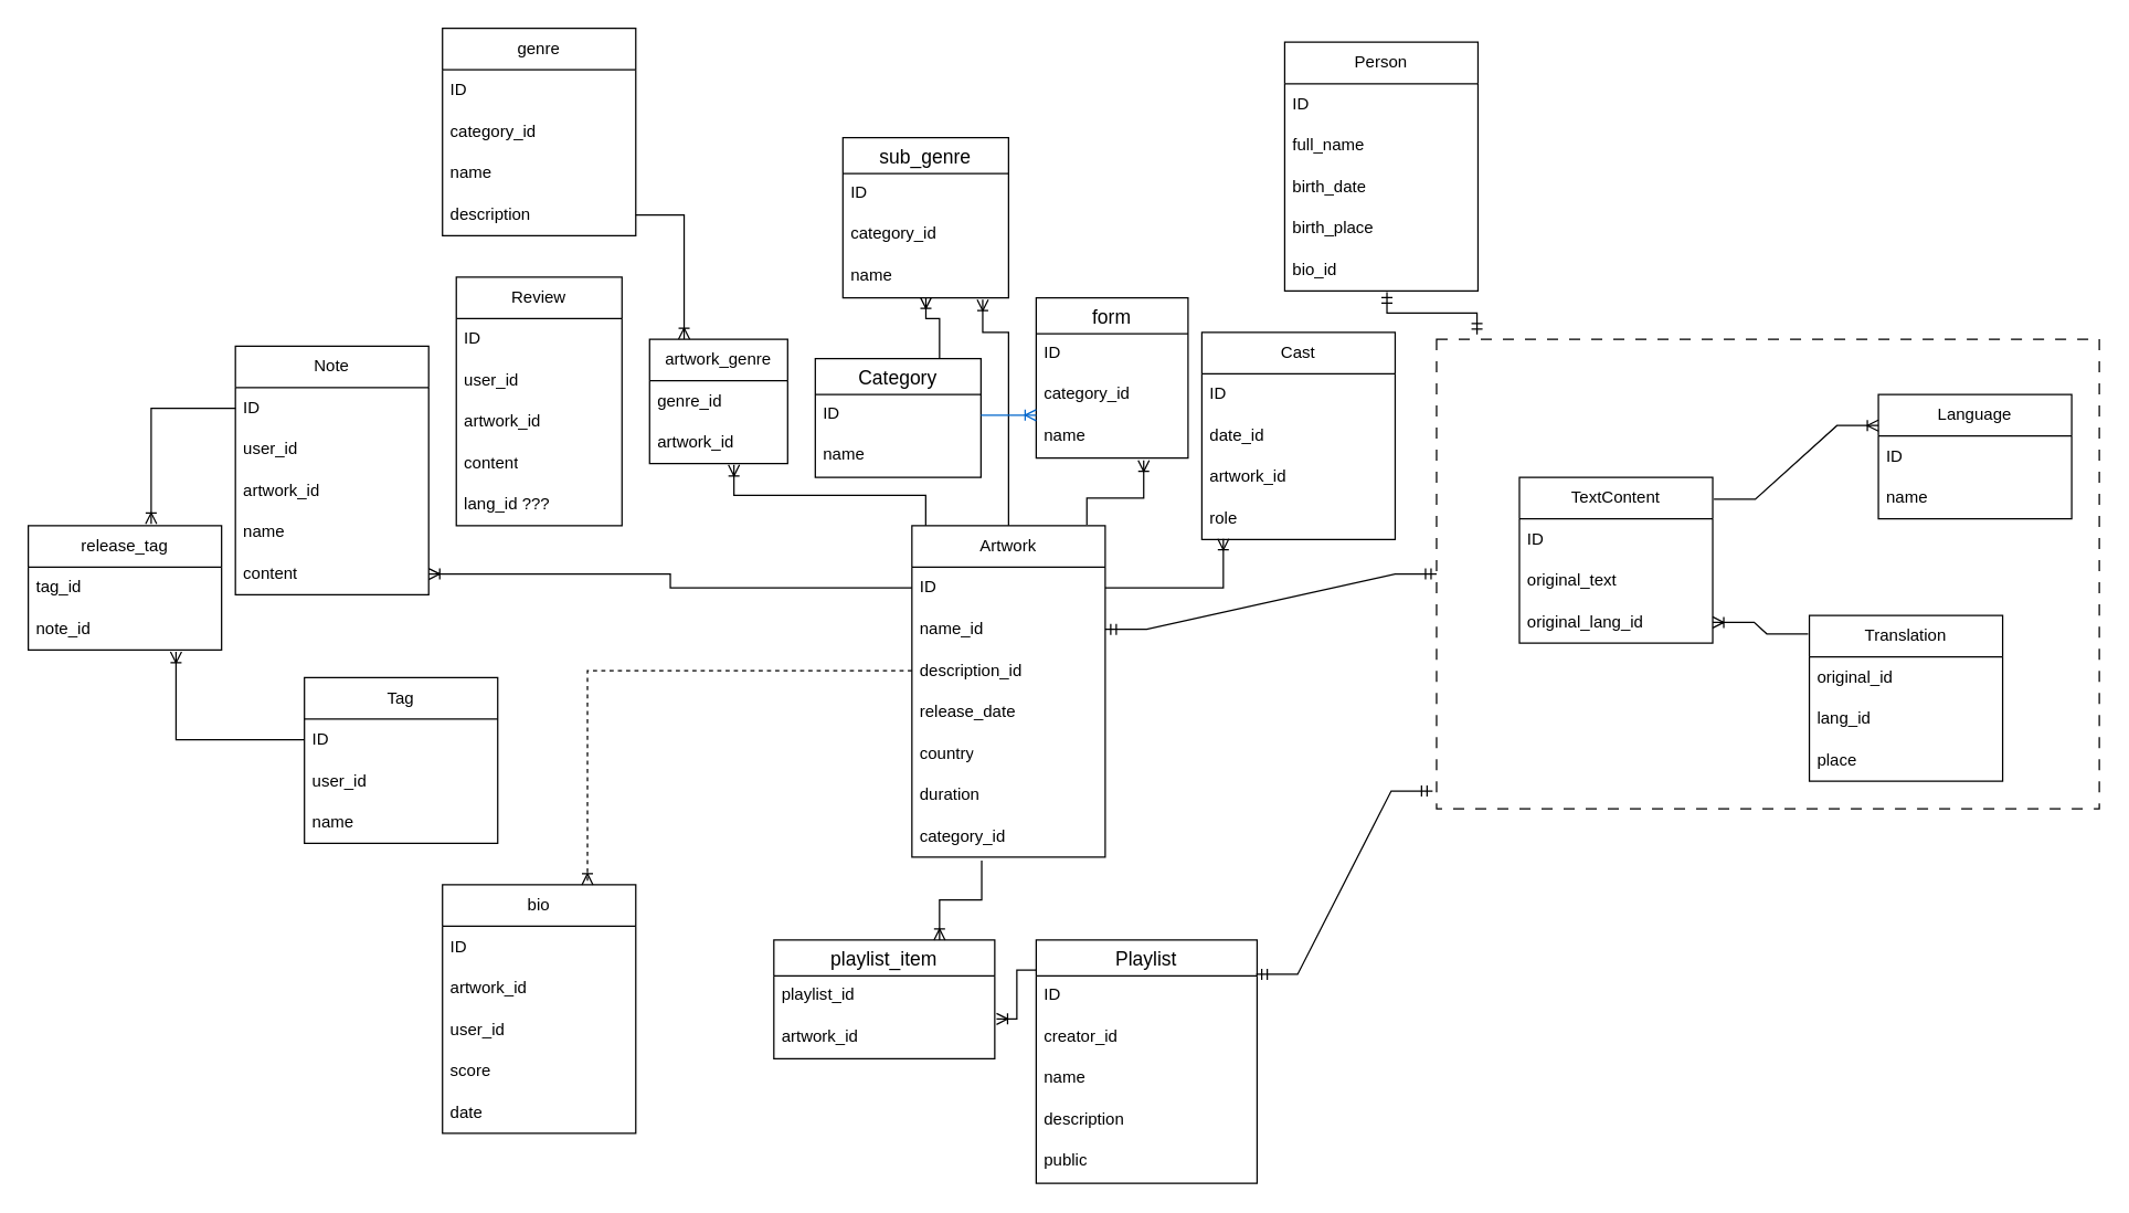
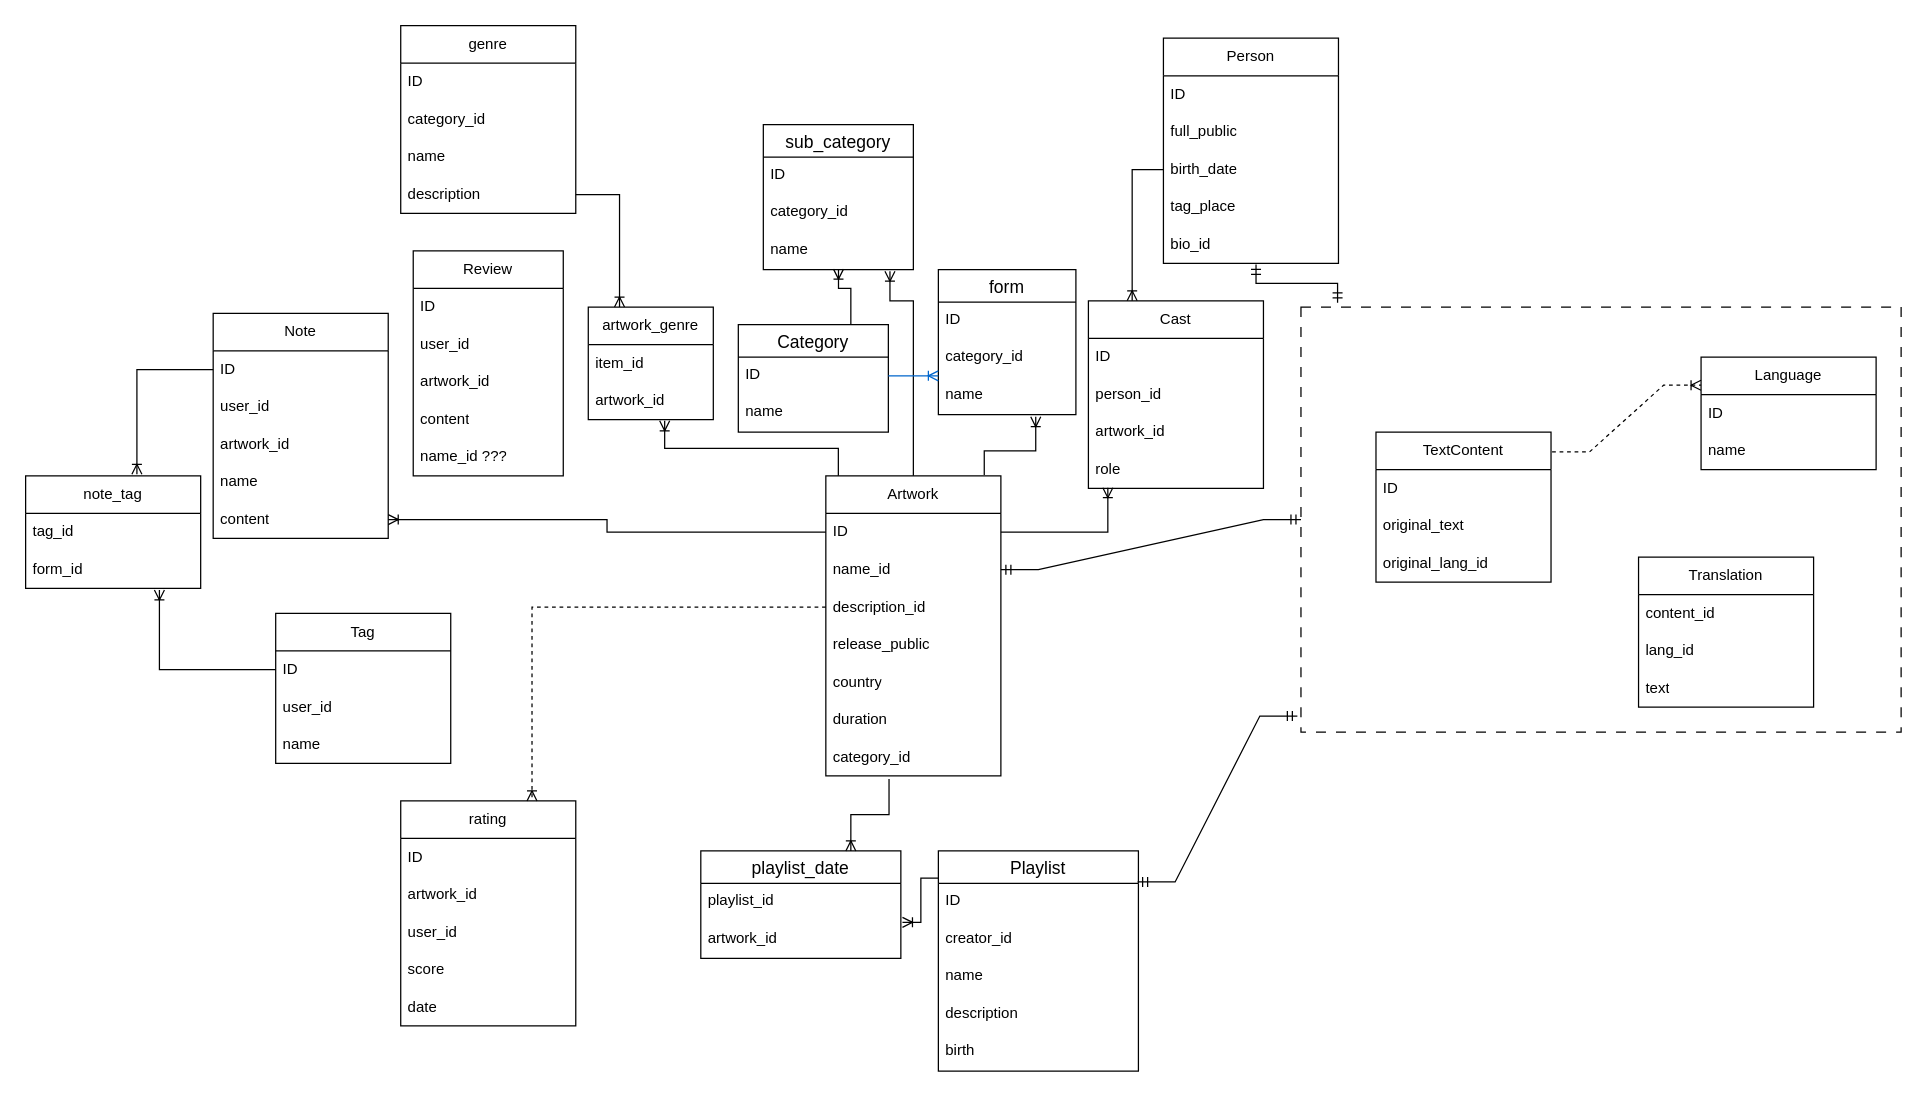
- <mxCell id="13" value="full_name" style="text;strokeColor=none;fillColor=none;align=left;verticalAlign=middle;spacingLeft=4;spacingRight=4;overflow=hidden;points=[[0,0.5],[1,0.5]];portConstraint=eastwest;rotatable=0;whiteSpace=wrap;html=1;" parent="11" vertex="1"><mxGeometry y="60" width="140" height="30" as="geometry" /></mxCell>
+ <mxCell id="13" value="full_public" style="text;strokeColor=none;fillColor=none;align=left;verticalAlign=middle;spacingLeft=4;spacingRight=4;overflow=hidden;points=[[0,0.5],[1,0.5]];portConstraint=eastwest;rotatable=0;whiteSpace=wrap;html=1;" parent="11" vertex="1"><mxGeometry y="60" width="140" height="30" as="geometry" /></mxCell>
- <mxCell id="97" value="sub_genre" style="swimlane;fontStyle=0;childLayout=stackLayout;horizontal=1;startSize=26;horizontalStack=0;resizeParent=1;resizeParentMax=0;resizeLast=0;collapsible=1;marginBottom=0;align=center;fontSize=14;" vertex="1" parent="1"><mxGeometry x="610" y="99" width="120" height="116" as="geometry" /></mxCell>
+ <mxCell id="97" value="sub_category" style="swimlane;fontStyle=0;childLayout=stackLayout;horizontal=1;startSize=26;horizontalStack=0;resizeParent=1;resizeParentMax=0;resizeLast=0;collapsible=1;marginBottom=0;align=center;fontSize=14;" vertex="1" parent="1"><mxGeometry x="610" y="99" width="120" height="116" as="geometry" /></mxCell>
- <mxCell id="15" value="birth_place" style="text;strokeColor=none;fillColor=none;align=left;verticalAlign=middle;spacingLeft=4;spacingRight=4;overflow=hidden;points=[[0,0.5],[1,0.5]];portConstraint=eastwest;rotatable=0;whiteSpace=wrap;html=1;" parent="11" vertex="1"><mxGeometry y="120" width="140" height="30" as="geometry" /></mxCell>
+ <mxCell id="15" value="tag_place" style="text;strokeColor=none;fillColor=none;align=left;verticalAlign=middle;spacingLeft=4;spacingRight=4;overflow=hidden;points=[[0,0.5],[1,0.5]];portConstraint=eastwest;rotatable=0;whiteSpace=wrap;html=1;" parent="11" vertex="1"><mxGeometry y="120" width="140" height="30" as="geometry" /></mxCell>
+ <mxCell id="81" value="" style="edgeStyle=elbowEdgeStyle;fontSize=12;html=1;endArrow=ERoneToMany;rounded=0;exitX=0;exitY=0.5;exitDx=0;exitDy=0;entryX=0.25;entryY=0;entryDx=0;entryDy=0;elbow=vertical;" parent="1" source="14" target="66" edge="1"><mxGeometry width="100" height="100" relative="1" as="geometry"><mxPoint x="635" y="380" as="sourcePoint" /><mxPoint x="472" y="321" as="targetPoint" /><Array as="points"><mxPoint x="880" y="135" /></Array></mxGeometry></mxCell>
- <mxCell id="89" value="genre_id" style="text;strokeColor=none;fillColor=none;align=left;verticalAlign=middle;spacingLeft=4;spacingRight=4;overflow=hidden;points=[[0,0.5],[1,0.5]];portConstraint=eastwest;rotatable=0;whiteSpace=wrap;html=1;" parent="88" vertex="1"><mxGeometry y="30" width="100" height="30" as="geometry" /></mxCell>
+ <mxCell id="89" value="item_id" style="text;strokeColor=none;fillColor=none;align=left;verticalAlign=middle;spacingLeft=4;spacingRight=4;overflow=hidden;points=[[0,0.5],[1,0.5]];portConstraint=eastwest;rotatable=0;whiteSpace=wrap;html=1;" parent="88" vertex="1"><mxGeometry y="30" width="100" height="30" as="geometry" /></mxCell>
- <mxCell id="68" value="date_id" style="text;strokeColor=none;fillColor=none;align=left;verticalAlign=middle;spacingLeft=4;spacingRight=4;overflow=hidden;points=[[0,0.5],[1,0.5]];portConstraint=eastwest;rotatable=0;whiteSpace=wrap;html=1;" parent="66" vertex="1"><mxGeometry y="60" width="140" height="30" as="geometry" /></mxCell>
+ <mxCell id="68" value="person_id" style="text;strokeColor=none;fillColor=none;align=left;verticalAlign=middle;spacingLeft=4;spacingRight=4;overflow=hidden;points=[[0,0.5],[1,0.5]];portConstraint=eastwest;rotatable=0;whiteSpace=wrap;html=1;" parent="66" vertex="1"><mxGeometry y="60" width="140" height="30" as="geometry" /></mxCell>
- <mxCell id="30" value="" style="edgeStyle=entityRelationEdgeStyle;fontSize=12;html=1;endArrow=ERoneToMany;rounded=0;exitX=1.006;exitY=0.132;exitDx=0;exitDy=0;exitPerimeter=0;entryX=0;entryY=0.25;entryDx=0;entryDy=0;" parent="1" source="17" target="21" edge="1"><mxGeometry width="100" height="100" relative="1" as="geometry"><mxPoint x="1260" y="545" as="sourcePoint" /><mxPoint x="1290" y="405" as="targetPoint" /></mxGeometry></mxCell>
+ <mxCell id="30" value="" style="edgeStyle=entityRelationEdgeStyle;fontSize=12;html=1;endArrow=ERoneToMany;rounded=0;exitX=1.006;exitY=0.132;exitDx=0;exitDy=0;exitPerimeter=0;entryX=0;entryY=0.25;entryDx=0;entryDy=0;dashed=1;" parent="1" source="17" target="21" edge="1"><mxGeometry width="100" height="100" relative="1" as="geometry"><mxPoint x="1260" y="545" as="sourcePoint" /><mxPoint x="1290" y="405" as="targetPoint" /></mxGeometry></mxCell>
- <mxCell id="49" value="lang_id ???" style="text;strokeColor=none;fillColor=none;align=left;verticalAlign=middle;spacingLeft=4;spacingRight=4;overflow=hidden;points=[[0,0.5],[1,0.5]];portConstraint=eastwest;rotatable=0;whiteSpace=wrap;html=1;" parent="44" vertex="1"><mxGeometry y="150" width="120" height="30" as="geometry" /></mxCell>
+ <mxCell id="49" value="name_id ???" style="text;strokeColor=none;fillColor=none;align=left;verticalAlign=middle;spacingLeft=4;spacingRight=4;overflow=hidden;points=[[0,0.5],[1,0.5]];portConstraint=eastwest;rotatable=0;whiteSpace=wrap;html=1;" parent="44" vertex="1"><mxGeometry y="150" width="120" height="30" as="geometry" /></mxCell>
- <mxCell id="60" value="release_tag" style="swimlane;fontStyle=0;childLayout=stackLayout;horizontal=1;startSize=30;horizontalStack=0;resizeParent=1;resizeParentMax=0;resizeLast=0;collapsible=1;marginBottom=0;whiteSpace=wrap;html=1;" parent="1" vertex="1"><mxGeometry x="20" y="380" width="140" height="90" as="geometry" /></mxCell>
+ <mxCell id="60" value="note_tag" style="swimlane;fontStyle=0;childLayout=stackLayout;horizontal=1;startSize=30;horizontalStack=0;resizeParent=1;resizeParentMax=0;resizeLast=0;collapsible=1;marginBottom=0;whiteSpace=wrap;html=1;" parent="1" vertex="1"><mxGeometry x="20" y="380" width="140" height="90" as="geometry" /></mxCell>
- <mxCell id="62" value="note_id" style="text;strokeColor=none;fillColor=none;align=left;verticalAlign=middle;spacingLeft=4;spacingRight=4;overflow=hidden;points=[[0,0.5],[1,0.5]];portConstraint=eastwest;rotatable=0;whiteSpace=wrap;html=1;" parent="60" vertex="1"><mxGeometry y="60" width="140" height="30" as="geometry" /></mxCell>
+ <mxCell id="62" value="form_id" style="text;strokeColor=none;fillColor=none;align=left;verticalAlign=middle;spacingLeft=4;spacingRight=4;overflow=hidden;points=[[0,0.5],[1,0.5]];portConstraint=eastwest;rotatable=0;whiteSpace=wrap;html=1;" parent="60" vertex="1"><mxGeometry y="60" width="140" height="30" as="geometry" /></mxCell>
- <mxCell id="31" value="" style="edgeStyle=entityRelationEdgeStyle;fontSize=12;html=1;endArrow=ERoneToMany;rounded=0;exitX=-0.006;exitY=0.111;exitDx=0;exitDy=0;exitPerimeter=0;entryX=1;entryY=0.5;entryDx=0;entryDy=0;" parent="1" source="24" target="20" edge="1"><mxGeometry width="100" height="100" relative="1" as="geometry"><mxPoint x="1251" y="371" as="sourcePoint" /><mxPoint x="1370" y="318" as="targetPoint" /></mxGeometry></mxCell>
- <mxCell id="25" value="original_id" style="text;strokeColor=none;fillColor=none;align=left;verticalAlign=middle;spacingLeft=4;spacingRight=4;overflow=hidden;points=[[0,0.5],[1,0.5]];portConstraint=eastwest;rotatable=0;whiteSpace=wrap;html=1;" parent="24" vertex="1"><mxGeometry y="30" width="140" height="30" as="geometry" /></mxCell>
+ <mxCell id="25" value="content_id" style="text;strokeColor=none;fillColor=none;align=left;verticalAlign=middle;spacingLeft=4;spacingRight=4;overflow=hidden;points=[[0,0.5],[1,0.5]];portConstraint=eastwest;rotatable=0;whiteSpace=wrap;html=1;" parent="24" vertex="1"><mxGeometry y="30" width="140" height="30" as="geometry" /></mxCell>
- <mxCell id="7" value="release_date" style="text;strokeColor=none;fillColor=none;align=left;verticalAlign=middle;spacingLeft=4;spacingRight=4;overflow=hidden;points=[[0,0.5],[1,0.5]];portConstraint=eastwest;rotatable=0;whiteSpace=wrap;html=1;" parent="3" vertex="1"><mxGeometry y="120" width="140" height="30" as="geometry" /></mxCell>
+ <mxCell id="7" value="release_public" style="text;strokeColor=none;fillColor=none;align=left;verticalAlign=middle;spacingLeft=4;spacingRight=4;overflow=hidden;points=[[0,0.5],[1,0.5]];portConstraint=eastwest;rotatable=0;whiteSpace=wrap;html=1;" parent="3" vertex="1"><mxGeometry y="120" width="140" height="30" as="geometry" /></mxCell>
- <mxCell id="27" value="place" style="text;strokeColor=none;fillColor=none;align=left;verticalAlign=middle;spacingLeft=4;spacingRight=4;overflow=hidden;points=[[0,0.5],[1,0.5]];portConstraint=eastwest;rotatable=0;whiteSpace=wrap;html=1;" parent="24" vertex="1"><mxGeometry y="90" width="140" height="30" as="geometry" /></mxCell>
+ <mxCell id="27" value="text" style="text;strokeColor=none;fillColor=none;align=left;verticalAlign=middle;spacingLeft=4;spacingRight=4;overflow=hidden;points=[[0,0.5],[1,0.5]];portConstraint=eastwest;rotatable=0;whiteSpace=wrap;html=1;" parent="24" vertex="1"><mxGeometry y="90" width="140" height="30" as="geometry" /></mxCell>
- <mxCell id="71" value="bio" style="swimlane;fontStyle=0;childLayout=stackLayout;horizontal=1;startSize=30;horizontalStack=0;resizeParent=1;resizeParentMax=0;resizeLast=0;collapsible=1;marginBottom=0;whiteSpace=wrap;html=1;" parent="1" vertex="1"><mxGeometry x="320" y="640" width="140" height="180" as="geometry" /></mxCell>
+ <mxCell id="71" value="rating" style="swimlane;fontStyle=0;childLayout=stackLayout;horizontal=1;startSize=30;horizontalStack=0;resizeParent=1;resizeParentMax=0;resizeLast=0;collapsible=1;marginBottom=0;whiteSpace=wrap;html=1;" parent="1" vertex="1"><mxGeometry x="320" y="640" width="140" height="180" as="geometry" /></mxCell>
- <mxCell id="39" value="playlist_item" style="swimlane;fontStyle=0;childLayout=stackLayout;horizontal=1;startSize=26;horizontalStack=0;resizeParent=1;resizeParentMax=0;resizeLast=0;collapsible=1;marginBottom=0;align=center;fontSize=14;" parent="1" vertex="1"><mxGeometry x="560" y="680" width="160" height="86" as="geometry" /></mxCell>
+ <mxCell id="39" value="playlist_date" style="swimlane;fontStyle=0;childLayout=stackLayout;horizontal=1;startSize=26;horizontalStack=0;resizeParent=1;resizeParentMax=0;resizeLast=0;collapsible=1;marginBottom=0;align=center;fontSize=14;" parent="1" vertex="1"><mxGeometry x="560" y="680" width="160" height="86" as="geometry" /></mxCell>
- <mxCell id="37" value="public" style="text;strokeColor=none;fillColor=none;spacingLeft=4;spacingRight=4;overflow=hidden;rotatable=0;points=[[0,0.5],[1,0.5]];portConstraint=eastwest;fontSize=12;whiteSpace=wrap;html=1;" parent="32" vertex="1"><mxGeometry y="146" width="160" height="30" as="geometry" /></mxCell>
+ <mxCell id="37" value="birth" style="text;strokeColor=none;fillColor=none;spacingLeft=4;spacingRight=4;overflow=hidden;rotatable=0;points=[[0,0.5],[1,0.5]];portConstraint=eastwest;fontSize=12;whiteSpace=wrap;html=1;" parent="32" vertex="1"><mxGeometry y="146" width="160" height="30" as="geometry" /></mxCell>
